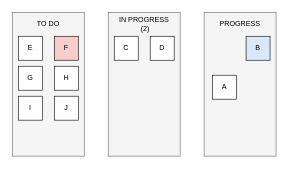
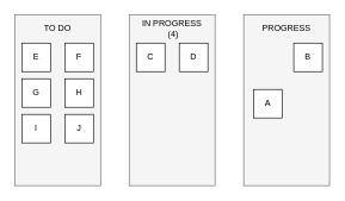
- <mxCell id="11" value="IN PROGRESS&lt;br&gt;&amp;nbsp;(2)" style="text;html=1;strokeColor=none;fillColor=none;align=center;verticalAlign=middle;whiteSpace=wrap;rounded=0;" parent="1" vertex="1"><mxGeometry x="180" y="20" width="120" height="40" as="geometry" /></mxCell>
+ <mxCell id="11" value="IN PROGRESS&lt;br&gt;&amp;nbsp;(4)" style="text;html=1;strokeColor=none;fillColor=none;align=center;verticalAlign=middle;whiteSpace=wrap;rounded=0;" parent="1" vertex="1"><mxGeometry x="180" y="20" width="120" height="40" as="geometry" /></mxCell>
- <mxCell id="7" value="F" style="rounded=0;whiteSpace=wrap;html=1;fillColor=#f8cecc;" parent="1" vertex="1"><mxGeometry x="90" y="60" width="40" height="40" as="geometry" /></mxCell>
+ <mxCell id="7" value="F" style="rounded=0;whiteSpace=wrap;html=1;" parent="1" vertex="1"><mxGeometry x="90" y="60" width="40" height="40" as="geometry" /></mxCell>
- <mxCell id="13" value="B" style="rounded=0;whiteSpace=wrap;html=1;fillColor=#dae8fc;" parent="1" vertex="1"><mxGeometry x="410" y="60" width="40" height="40" as="geometry" /></mxCell>
+ <mxCell id="13" value="B" style="rounded=0;whiteSpace=wrap;html=1;" parent="1" vertex="1"><mxGeometry x="410" y="60" width="40" height="40" as="geometry" /></mxCell>
